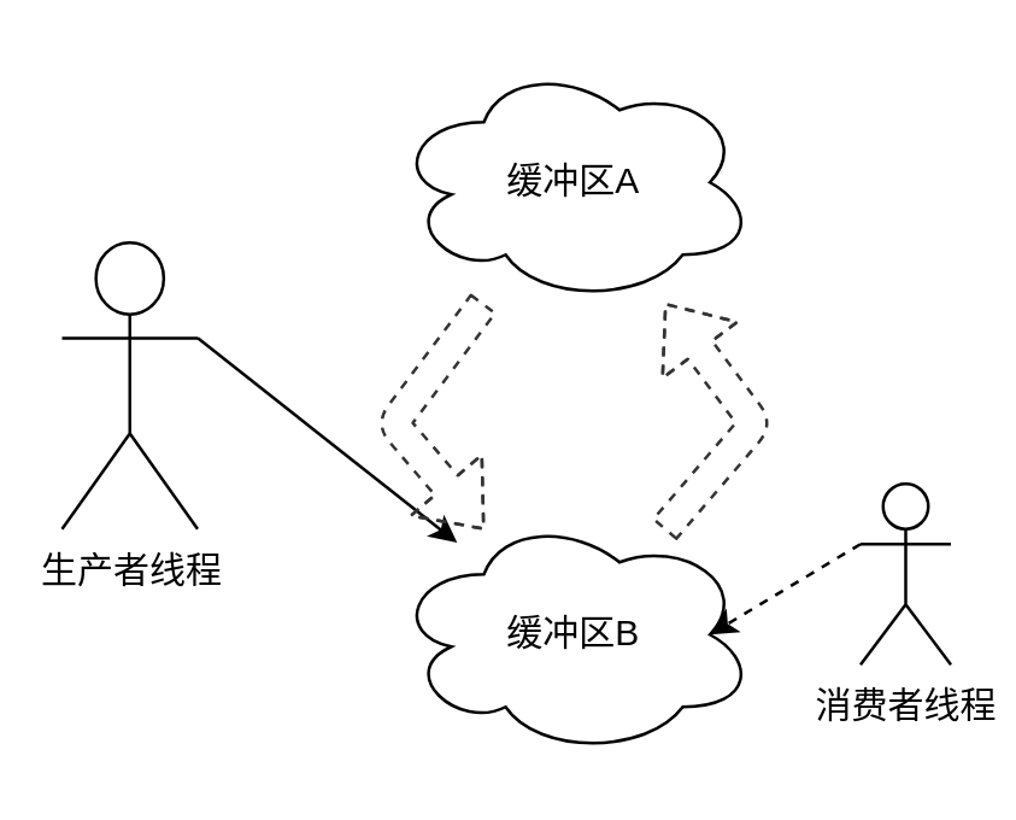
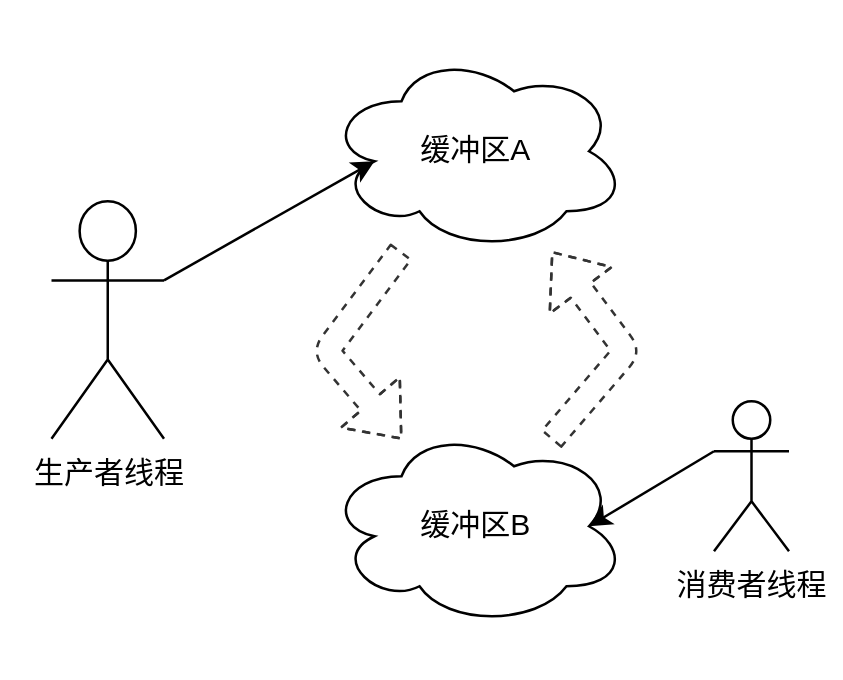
- <mxCell id="7" value="" style="endArrow=classic;html=1;exitX=1;exitY=0.333;exitDx=0;exitDy=0;exitPerimeter=0;" edge="1" parent="1" source="2" target="5"><mxGeometry width="50" height="50" relative="1" as="geometry"><mxPoint x="280" y="240" as="sourcePoint" /><mxPoint x="330" y="190" as="targetPoint" /></mxGeometry></mxCell>
+ <mxCell id="7" value="" style="endArrow=classic;html=1;exitX=1;exitY=0.333;exitDx=0;exitDy=0;exitPerimeter=0;entryX=0.16;entryY=0.55;entryDx=0;entryDy=0;entryPerimeter=0;" edge="1" parent="1" source="2" target="3"><mxGeometry width="50" height="50" relative="1" as="geometry"><mxPoint x="280" y="240" as="sourcePoint" /><mxPoint x="330" y="190" as="targetPoint" /></mxGeometry></mxCell>
- <mxCell id="6" value="" style="endArrow=classic;html=1;exitX=0;exitY=0.333;exitDx=0;exitDy=0;exitPerimeter=0;entryX=0.875;entryY=0.5;entryDx=0;entryDy=0;entryPerimeter=0;dashed=1;" edge="1" parent="1" source="4" target="5"><mxGeometry width="50" height="50" relative="1" as="geometry"><mxPoint x="330" y="180" as="sourcePoint" /><mxPoint x="260" y="200" as="targetPoint" /></mxGeometry></mxCell>
+ <mxCell id="6" value="" style="endArrow=classic;html=1;exitX=0;exitY=0.333;exitDx=0;exitDy=0;exitPerimeter=0;entryX=0.875;entryY=0.5;entryDx=0;entryDy=0;entryPerimeter=0;" edge="1" parent="1" source="4" target="5"><mxGeometry width="50" height="50" relative="1" as="geometry"><mxPoint x="330" y="180" as="sourcePoint" /><mxPoint x="260" y="200" as="targetPoint" /></mxGeometry></mxCell>
